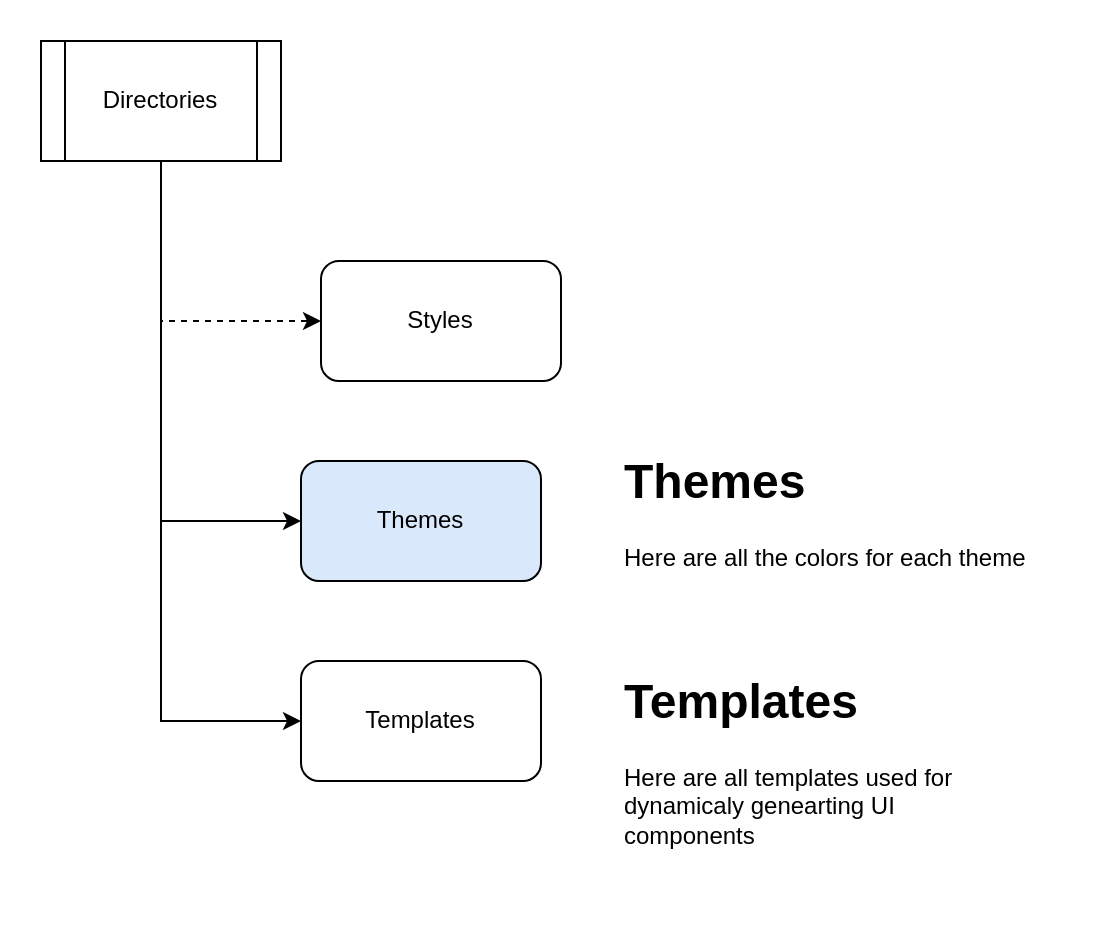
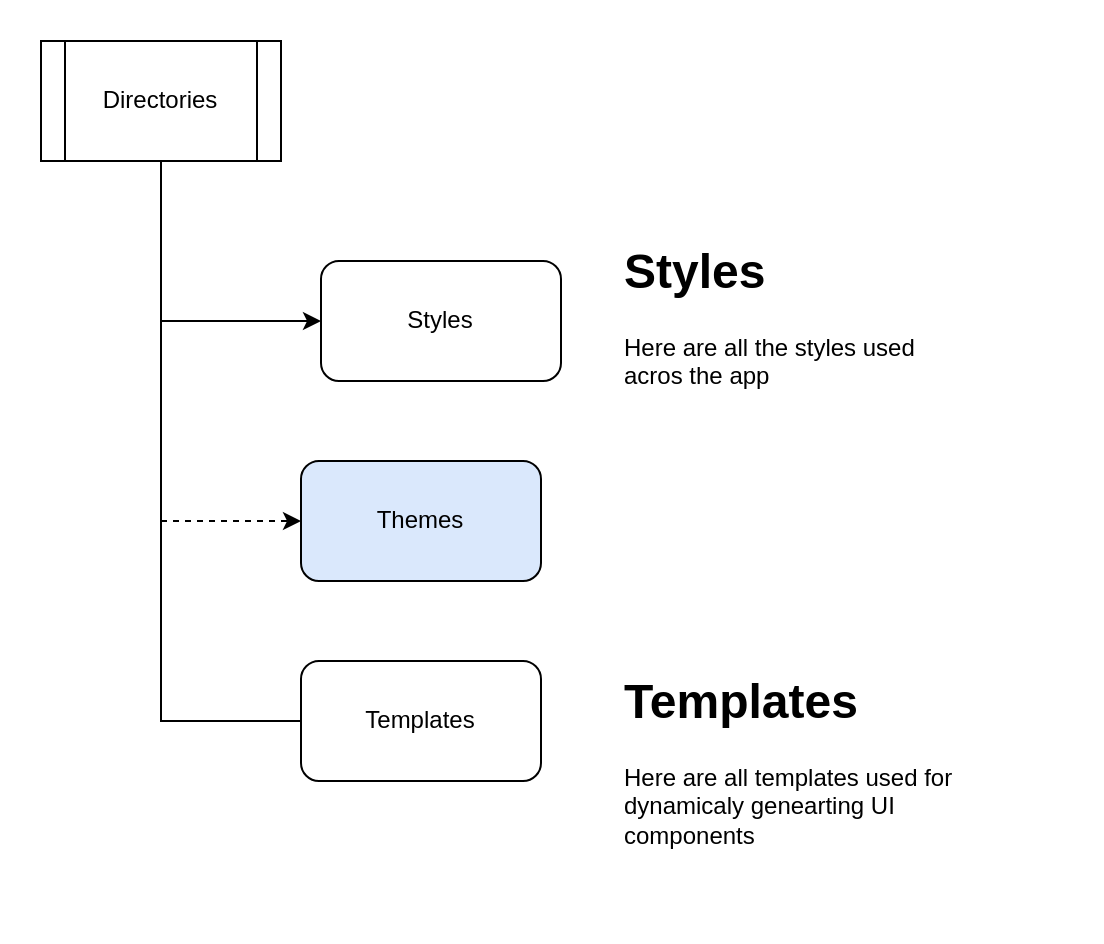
- <mxCell id="2" style="edgeStyle=orthogonalEdgeStyle;rounded=0;orthogonalLoop=1;jettySize=auto;html=1;dashed=1;" edge="1" parent="1" source="5" target="6"><mxGeometry relative="1" as="geometry"><Array as="points"><mxPoint x="80" y="160" /></Array></mxGeometry></mxCell>
+ <mxCell id="2" style="edgeStyle=orthogonalEdgeStyle;rounded=0;orthogonalLoop=1;jettySize=auto;html=1;" edge="1" parent="1" source="5" target="6"><mxGeometry relative="1" as="geometry"><Array as="points"><mxPoint x="80" y="160" /></Array></mxGeometry></mxCell>
+ <mxCell id="7" value="&lt;h1 style=&quot;margin-top: 0px;&quot;&gt;Styles&lt;/h1&gt;&lt;div&gt;Here are all the styles used acros the app&lt;/div&gt;" style="text;html=1;whiteSpace=wrap;overflow=hidden;rounded=0;" vertex="1" parent="1"><mxGeometry x="310" y="115" width="180" height="90" as="geometry" /></mxCell>
- <mxCell id="4" style="edgeStyle=orthogonalEdgeStyle;rounded=0;orthogonalLoop=1;jettySize=auto;html=1;" edge="1" parent="1" source="5" target="9"><mxGeometry relative="1" as="geometry"><Array as="points"><mxPoint x="80" y="260" /></Array></mxGeometry></mxCell>
+ <mxCell id="4" style="edgeStyle=orthogonalEdgeStyle;rounded=0;orthogonalLoop=1;jettySize=auto;html=1;dashed=1;" edge="1" parent="1" source="5" target="9"><mxGeometry relative="1" as="geometry"><Array as="points"><mxPoint x="80" y="260" /></Array></mxGeometry></mxCell>
- <mxCell id="10" value="&lt;h1 style=&quot;margin-top: 0px;&quot;&gt;Themes&lt;/h1&gt;&lt;div&gt;Here are all the colors for each theme&lt;/div&gt;" style="text;html=1;whiteSpace=wrap;overflow=hidden;rounded=0;" vertex="1" parent="1"><mxGeometry x="310" y="220" width="220" height="80" as="geometry" /></mxCell>
- <mxCell id="3" style="edgeStyle=orthogonalEdgeStyle;rounded=0;orthogonalLoop=1;jettySize=auto;html=1;" edge="1" parent="1" source="5" target="8"><mxGeometry relative="1" as="geometry"><Array as="points"><mxPoint x="80" y="360" /></Array></mxGeometry></mxCell>
+ <mxCell id="3" style="edgeStyle=orthogonalEdgeStyle;rounded=0;orthogonalLoop=1;jettySize=auto;html=1;endArrow=none;" edge="1" parent="1" source="5" target="8"><mxGeometry relative="1" as="geometry"><Array as="points"><mxPoint x="80" y="360" /></Array></mxGeometry></mxCell>
